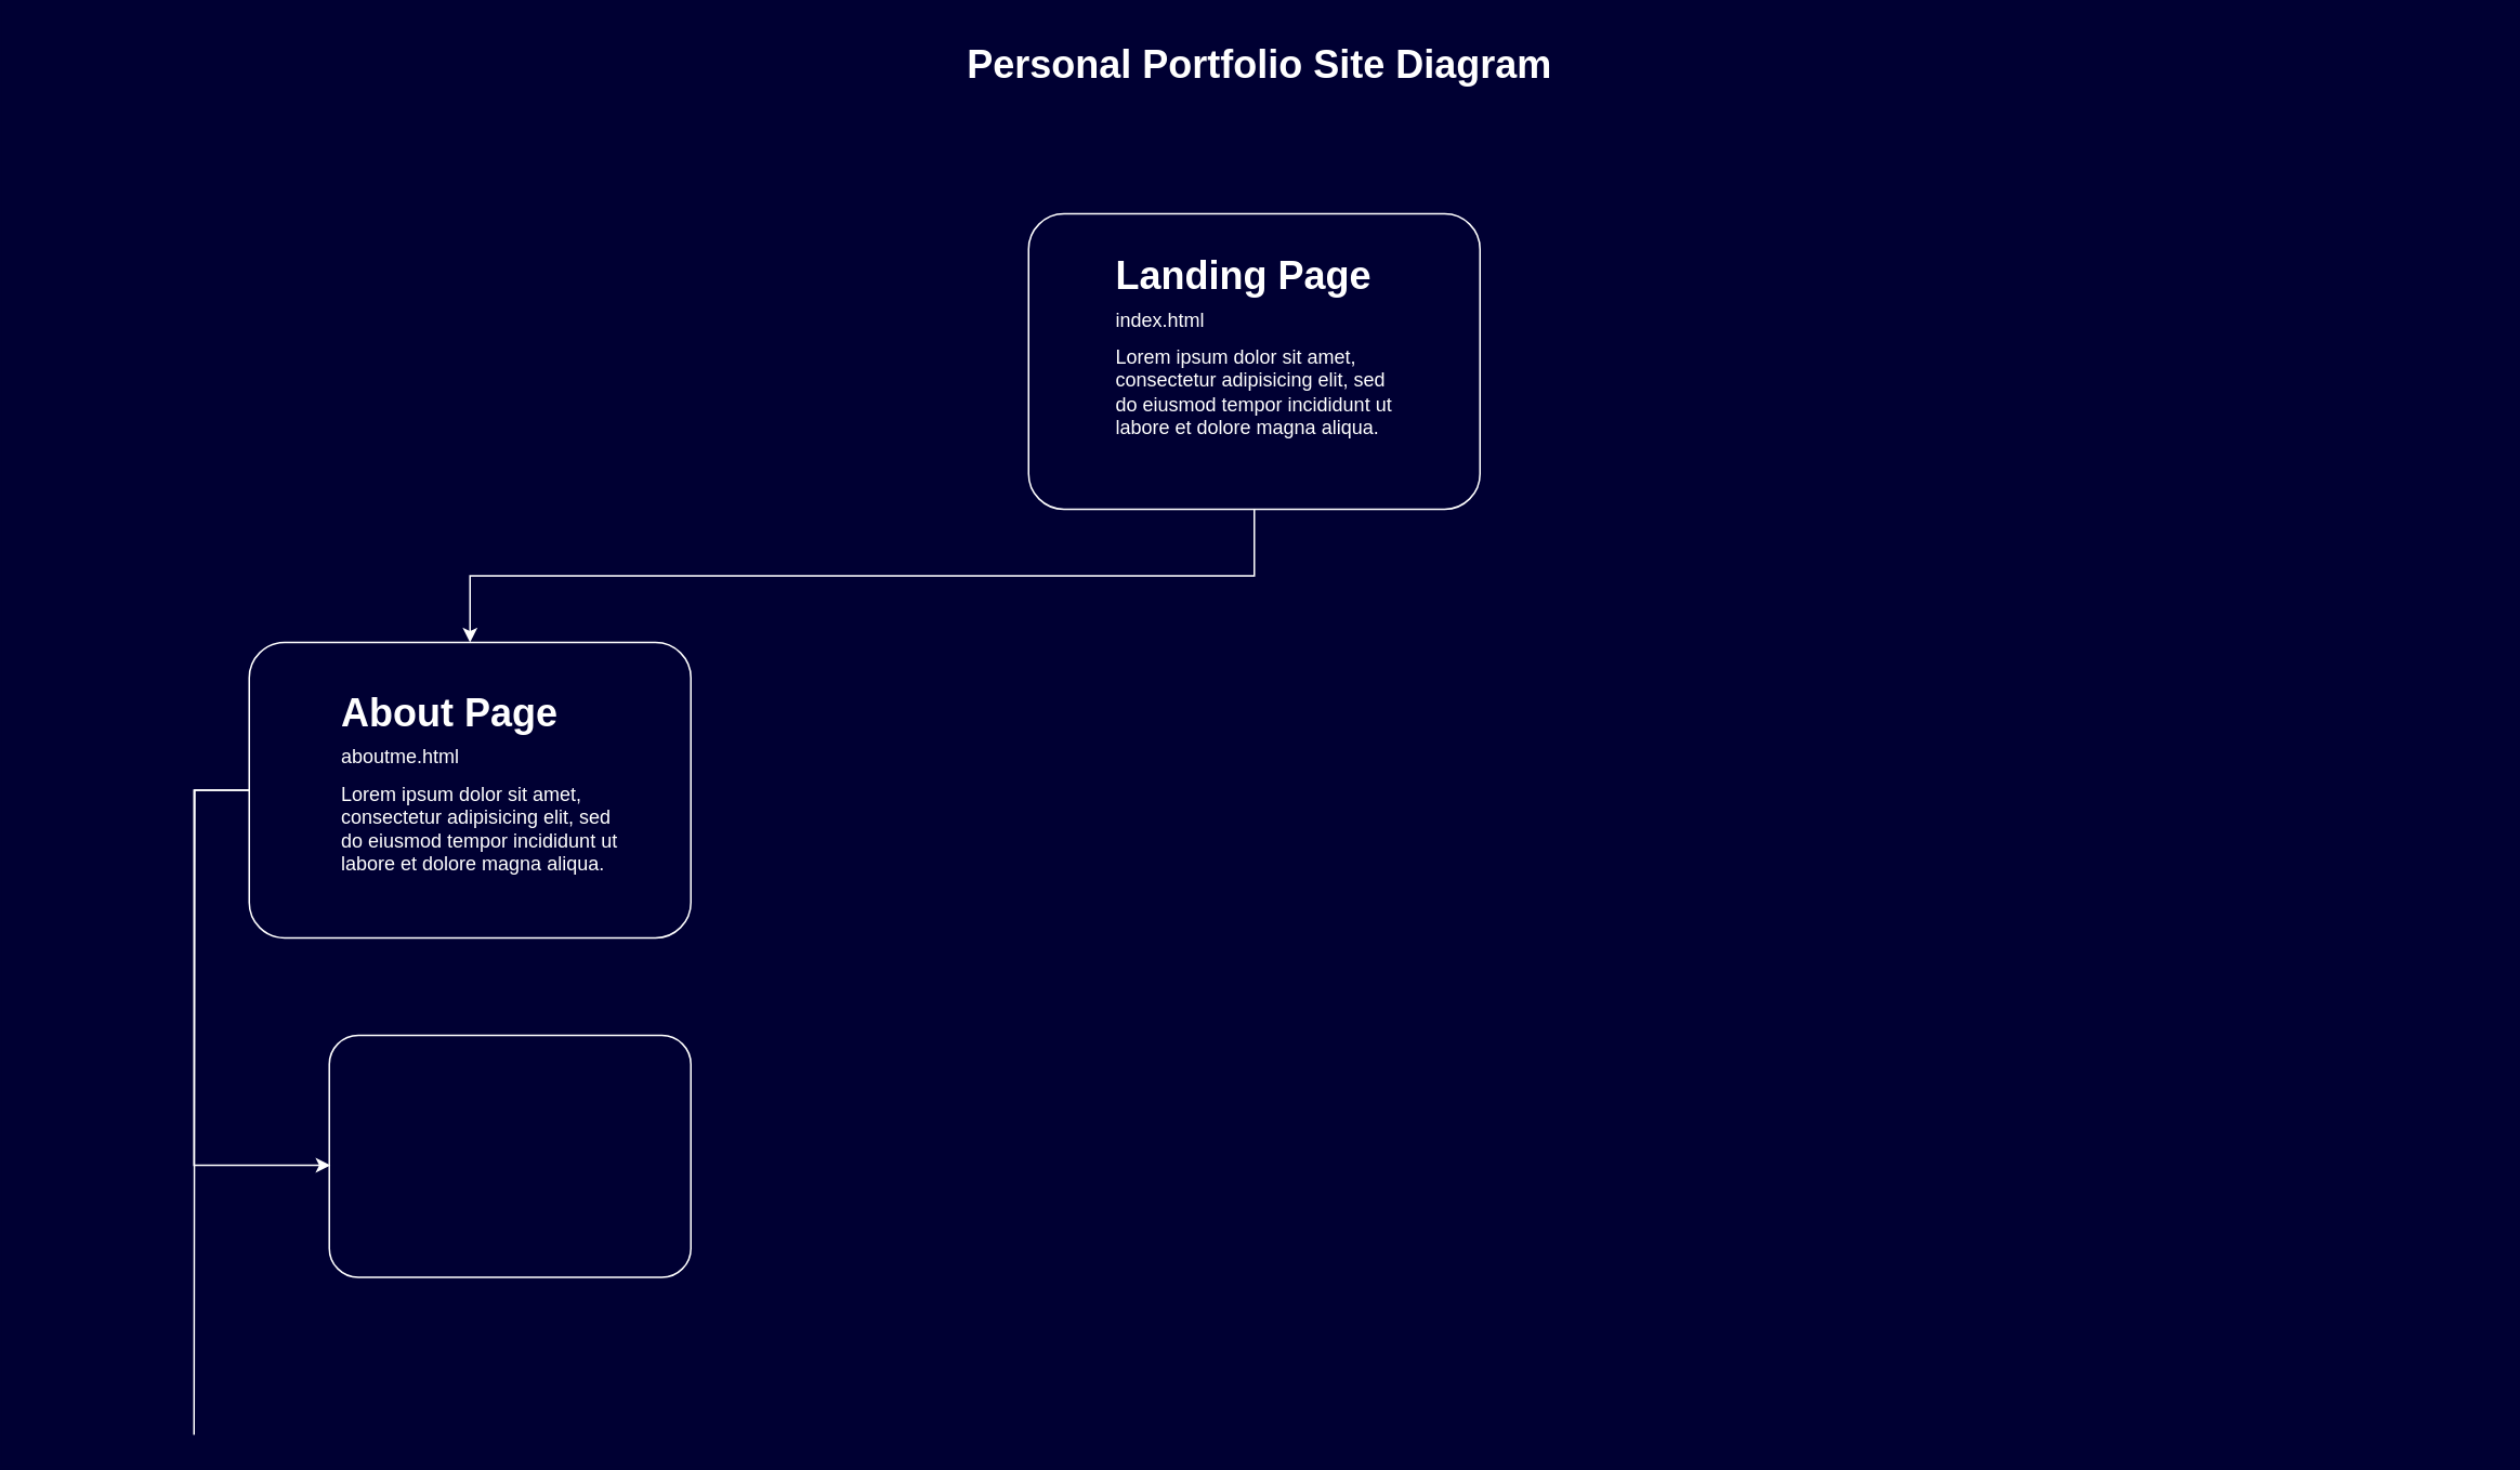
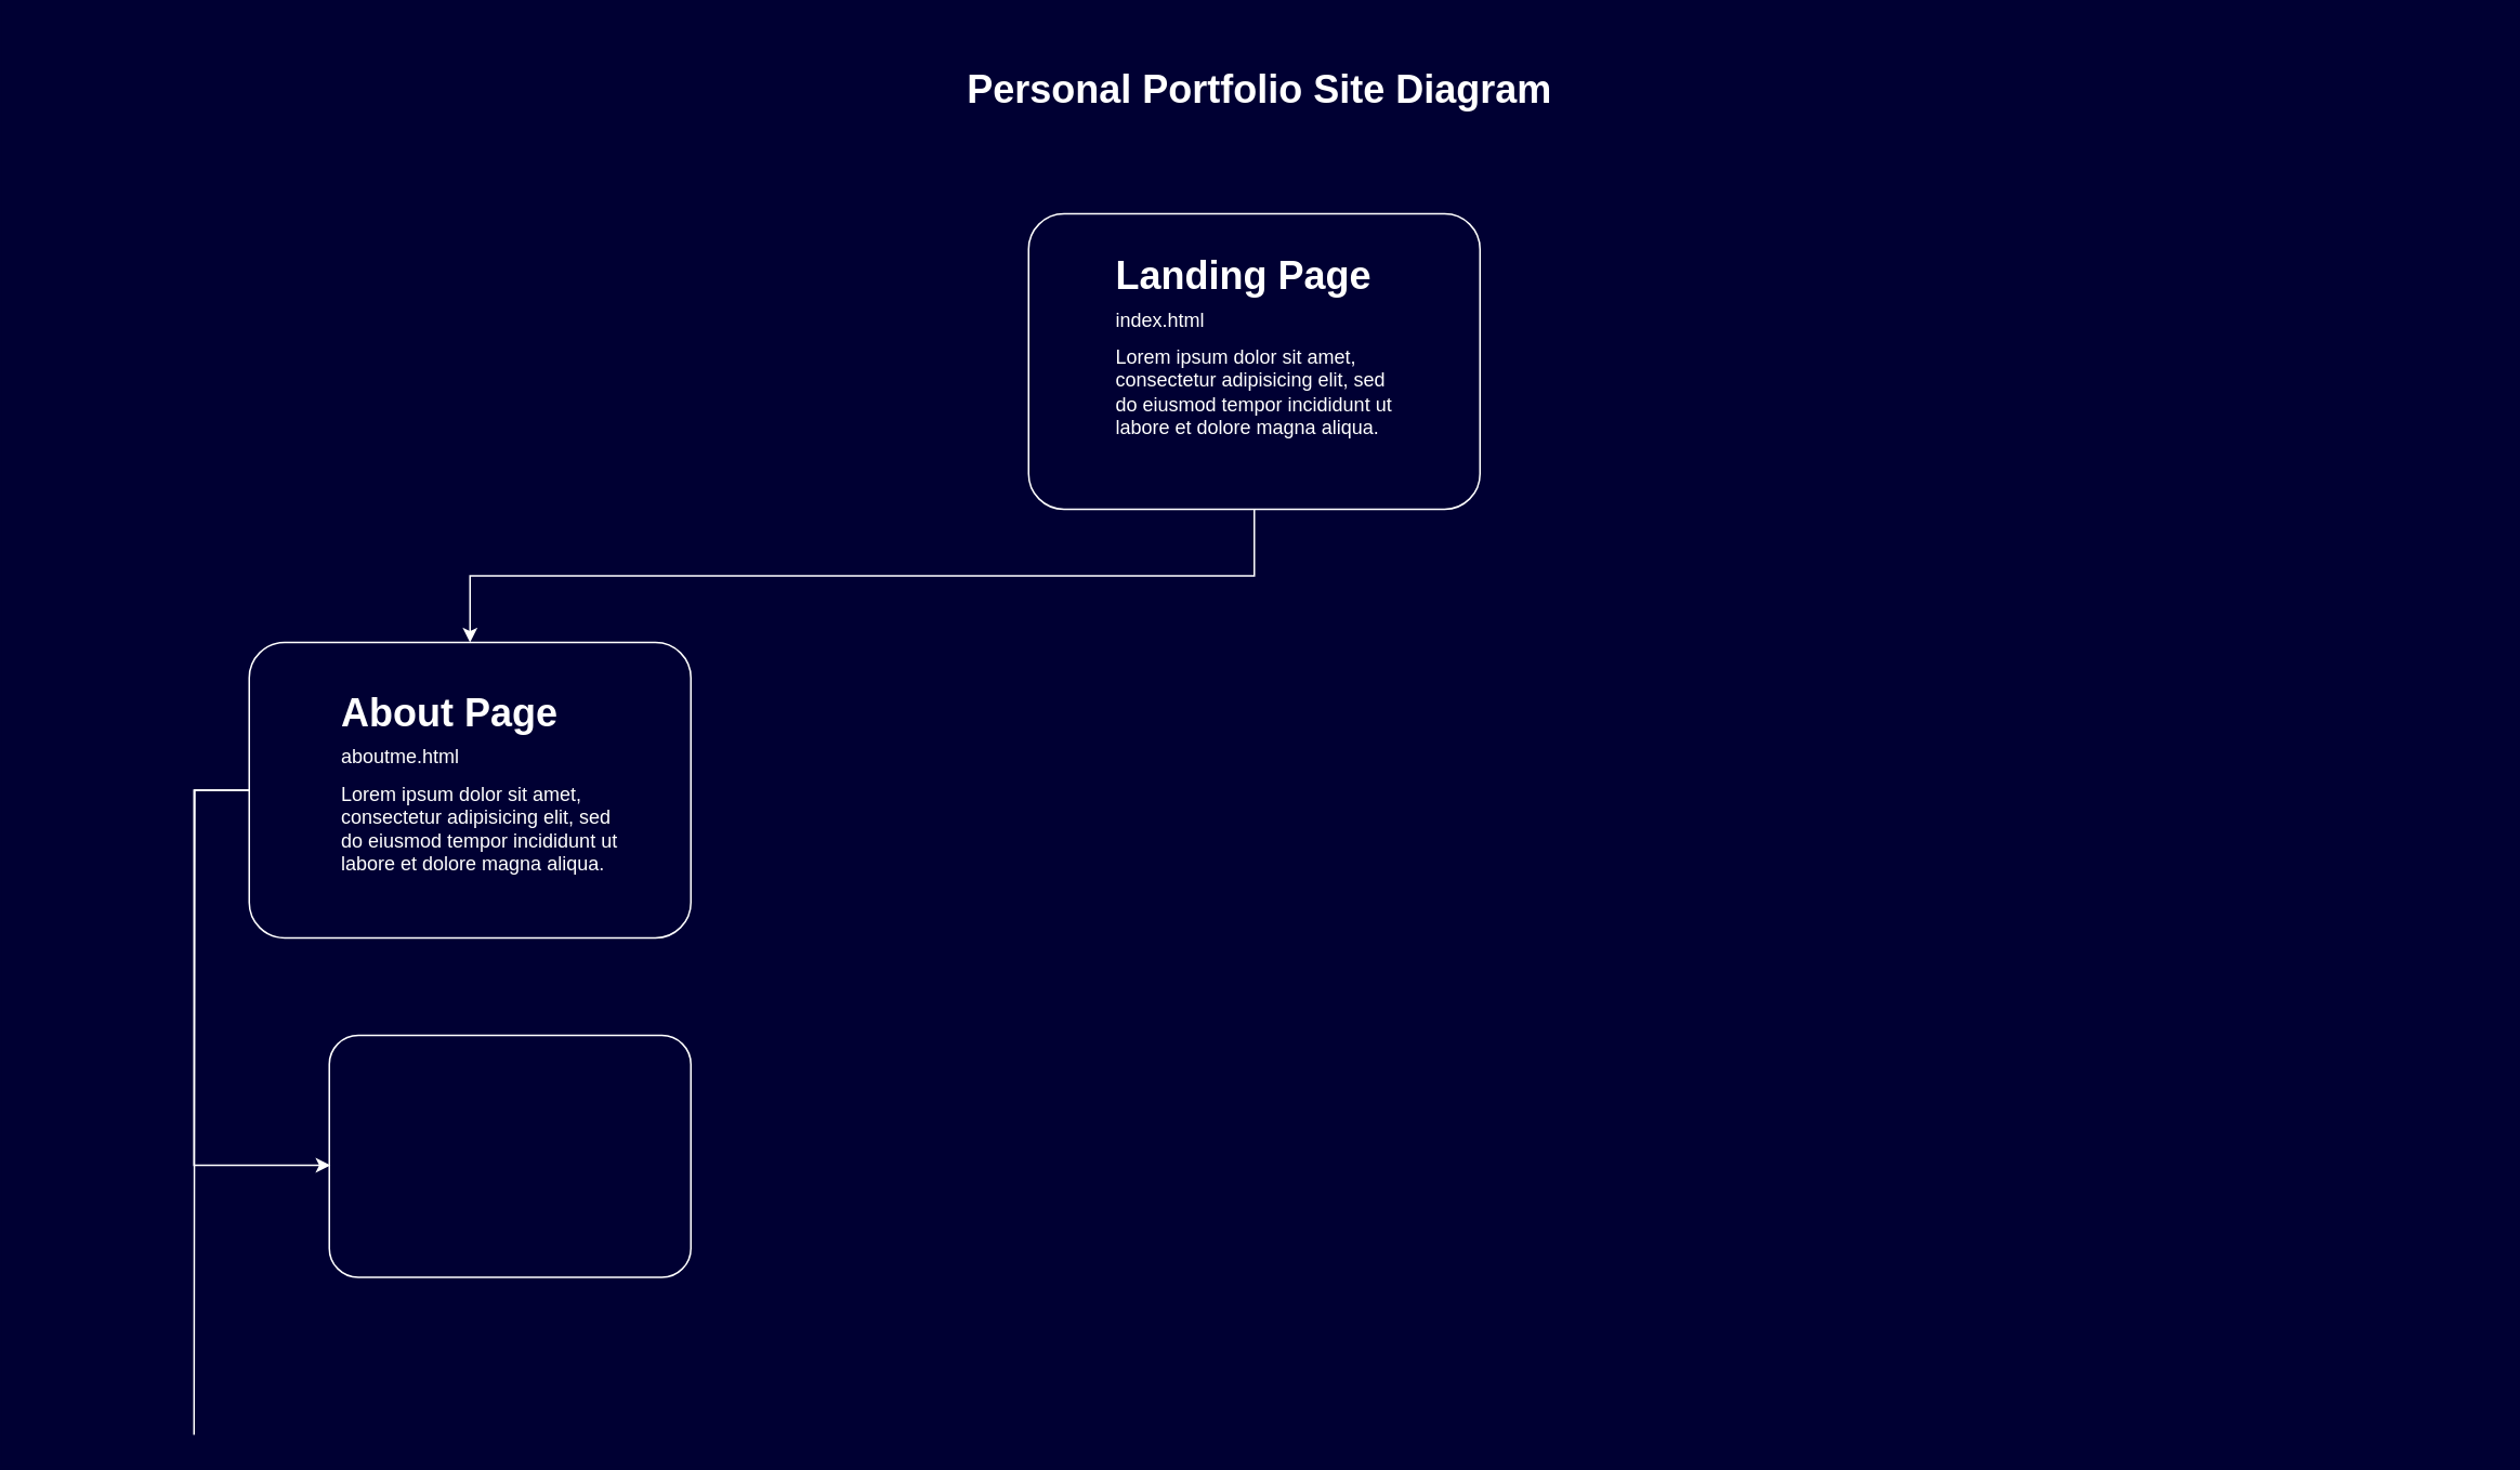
- <mxCell id="2" value="&lt;font color=&quot;#ffffff&quot;&gt;Personal Portfolio Site Diagram&lt;/font&gt;" style="text;html=1;fontSize=24;fontStyle=1;verticalAlign=middle;align=center;" parent="1" vertex="1"><mxGeometry x="20" y="20" width="1510" height="40" as="geometry" /></mxCell>
+ <mxCell id="2" value="&lt;font color=&quot;#ffffff&quot;&gt;Personal Portfolio Site Diagram&lt;/font&gt;" style="text;html=1;fontSize=24;fontStyle=1;verticalAlign=middle;align=center;" parent="1" vertex="1"><mxGeometry x="20" y="35" width="1510" height="40" as="geometry" /></mxCell>
